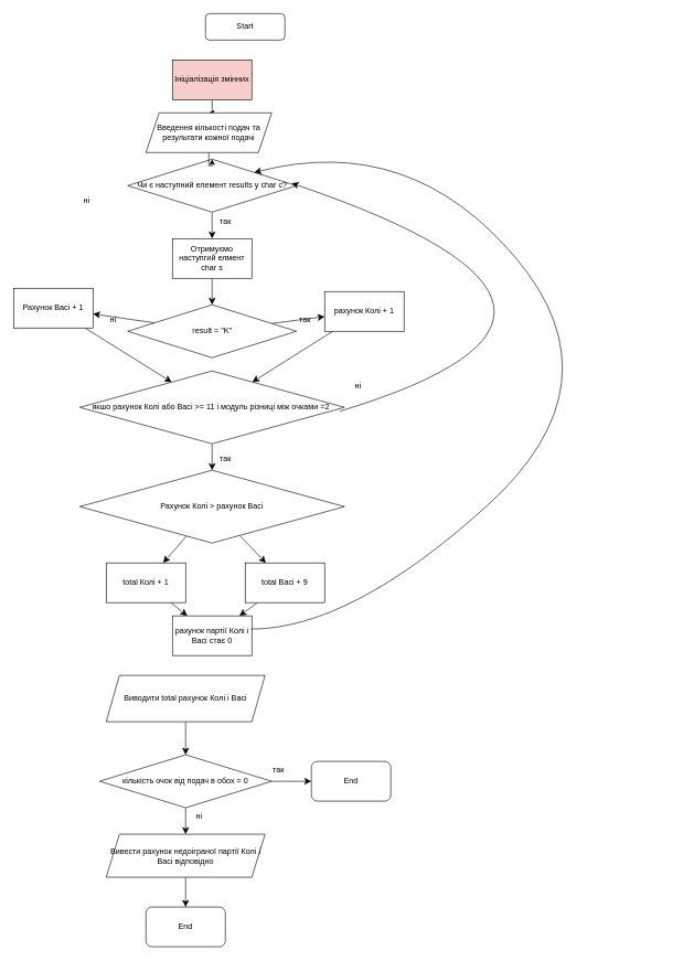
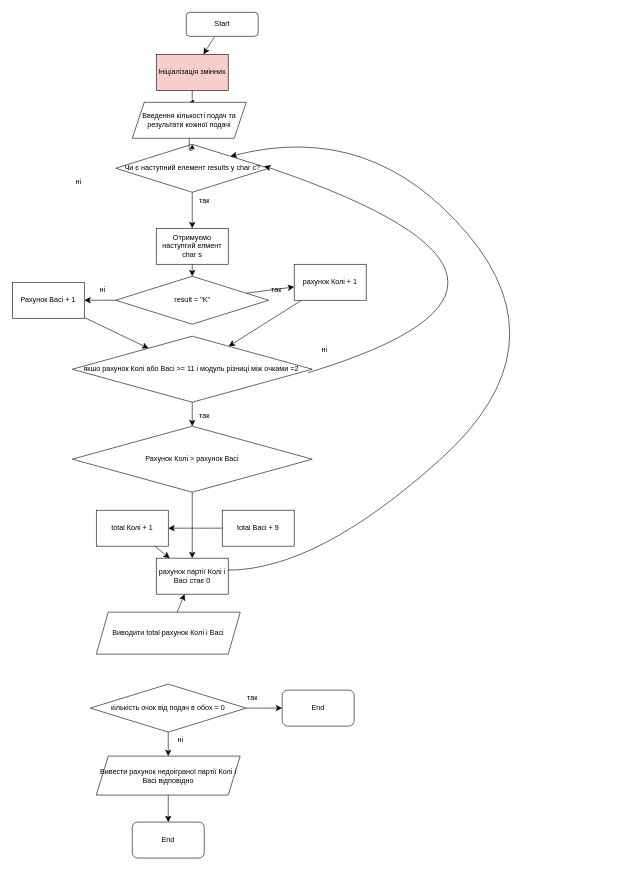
+ <mxCell id="2" value="" style="edgeStyle=none;curved=1;rounded=0;orthogonalLoop=1;jettySize=auto;html=1;fontSize=12;startSize=8;endSize=8;" edge="1" parent="1" source="3" target="5"><mxGeometry relative="1" as="geometry" /></mxCell>
- <mxCell id="16" value="Отримуємо наступгий елмент char s" style="rounded=0;whiteSpace=wrap;html=1;" vertex="1" parent="1"><mxGeometry x="260" y="360" width="120" height="60" as="geometry" /></mxCell>
+ <mxCell id="16" value="Отримуємо наступгий елмент char s" style="rounded=0;whiteSpace=wrap;html=1;" vertex="1" parent="1"><mxGeometry x="260" y="380" width="120" height="60" as="geometry" /></mxCell>
- <mxCell id="14" value="Рахунок Васі + 1" style="whiteSpace=wrap;html=1;rounded=0;" vertex="1" parent="1"><mxGeometry x="20" y="435" width="120" height="60" as="geometry" /></mxCell>
+ <mxCell id="14" value="Рахунок Васі + 1" style="whiteSpace=wrap;html=1;rounded=0;" vertex="1" parent="1"><mxGeometry x="20" y="470" width="120" height="60" as="geometry" /></mxCell>
- <mxCell id="19" value="" style="edgeStyle=none;curved=1;rounded=0;orthogonalLoop=1;jettySize=auto;html=1;fontSize=12;startSize=8;endSize=8;" edge="1" parent="1" source="21" target="24"><mxGeometry relative="1" as="geometry" /></mxCell>
+ <mxCell id="19" value="" style="edgeStyle=none;curved=1;rounded=0;orthogonalLoop=1;jettySize=auto;html=1;fontSize=12;startSize=8;endSize=8;" edge="1" parent="1" source="21" target="28"><mxGeometry relative="1" as="geometry" /></mxCell>
- <mxCell id="20" value="" style="edgeStyle=none;curved=1;rounded=0;orthogonalLoop=1;jettySize=auto;html=1;fontSize=12;startSize=8;endSize=8;" edge="1" parent="1" source="21" target="27"><mxGeometry relative="1" as="geometry" /></mxCell>
- <mxCell id="26" value="" style="edgeStyle=none;curved=1;rounded=0;orthogonalLoop=1;jettySize=auto;html=1;fontSize=12;startSize=8;endSize=8;" edge="1" parent="1" source="27" target="28"><mxGeometry relative="1" as="geometry" /></mxCell>
+ <mxCell id="26" value="" style="edgeStyle=none;curved=1;rounded=0;orthogonalLoop=1;jettySize=auto;html=1;fontSize=12;startSize=8;endSize=8;" edge="1" parent="1" source="27" target="24"><mxGeometry relative="1" as="geometry" /></mxCell>
- <mxCell id="29" value="" style="edgeStyle=none;curved=1;rounded=0;orthogonalLoop=1;jettySize=auto;html=1;fontSize=12;startSize=8;endSize=8;" edge="1" parent="1" source="30" target="34"><mxGeometry relative="1" as="geometry" /></mxCell>
+ <mxCell id="29" value="" style="edgeStyle=none;curved=1;rounded=0;orthogonalLoop=1;jettySize=auto;html=1;fontSize=12;startSize=8;endSize=8;" edge="1" parent="1" source="30" target="28"><mxGeometry relative="1" as="geometry" /></mxCell>
